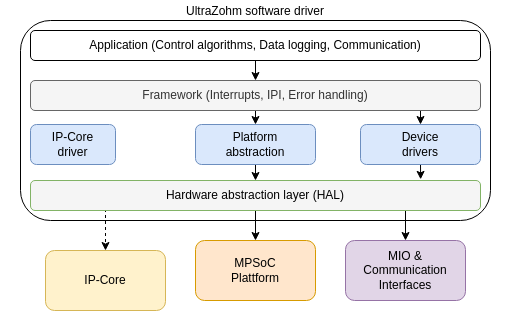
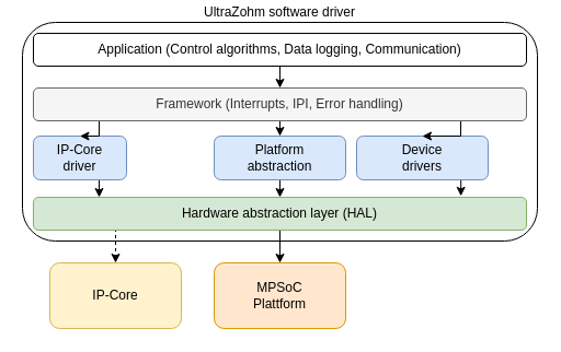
+ <mxCell id="16" style="edgeStyle=orthogonalEdgeStyle;rounded=0;orthogonalLoop=1;jettySize=auto;html=1;exitX=0.25;exitY=1;exitDx=0;exitDy=0;entryX=0.5;entryY=0;entryDx=0;entryDy=0;" edge="1" parent="1" source="19" target="11"><mxGeometry relative="1" as="geometry"><Array as="points"><mxPoint x="90" y="110" /></Array></mxGeometry></mxCell>
- <mxCell id="15" value="&lt;div&gt;Device&lt;/div&gt;&lt;div&gt;drivers&lt;/div&gt;" style="rounded=1;whiteSpace=wrap;html=1;fillColor=#dae8fc;strokeColor=#6c8ebf;" vertex="1" parent="1"><mxGeometry x="360" y="124" width="120" height="40" as="geometry" /></mxCell>
+ <mxCell id="15" value="&lt;div&gt;Device&lt;/div&gt;&lt;div&gt;drivers&lt;/div&gt;" style="rounded=1;whiteSpace=wrap;html=1;fillColor=#dae8fc;strokeColor=#6c8ebf;" vertex="1" parent="1"><mxGeometry x="325" y="124" width="120" height="40" as="geometry" /></mxCell>
+ <mxCell id="10" style="edgeStyle=orthogonalEdgeStyle;rounded=0;orthogonalLoop=1;jettySize=auto;html=1;exitX=0.5;exitY=1;exitDx=0;exitDy=0;" edge="1" parent="1" source="11" target="9"><mxGeometry relative="1" as="geometry"><Array as="points"><mxPoint x="90" y="160" /><mxPoint x="90" y="160" /></Array></mxGeometry></mxCell>
- <mxCell id="9" value="Hardware abstraction layer (HAL)" style="rounded=1;whiteSpace=wrap;html=1;fillColor=#f5f5f5;strokeColor=#82b366;" vertex="1" parent="1"><mxGeometry x="30" y="180" width="450" height="30" as="geometry" /></mxCell>
+ <mxCell id="9" value="Hardware abstraction layer (HAL)" style="rounded=1;whiteSpace=wrap;html=1;fillColor=#d5e8d4;strokeColor=#82b366;" vertex="1" parent="1"><mxGeometry x="30" y="180" width="450" height="30" as="geometry" /></mxCell>
- <mxCell id="8" style="edgeStyle=orthogonalEdgeStyle;rounded=0;orthogonalLoop=1;jettySize=auto;html=1;exitX=0.75;exitY=1;exitDx=0;exitDy=0;entryX=0.5;entryY=0;entryDx=0;entryDy=0;" edge="1" parent="1" source="9" target="5"><mxGeometry relative="1" as="geometry"><Array as="points"><mxPoint x="405" y="210" /></Array></mxGeometry></mxCell>
- <mxCell id="5" value="&lt;div&gt;MIO &amp;amp;&lt;/div&gt;&lt;div&gt;Communication Interfaces&lt;br&gt;&lt;/div&gt;" style="rounded=1;whiteSpace=wrap;html=1;fillColor=#e1d5e7;strokeColor=#9673a6;" vertex="1" parent="1"><mxGeometry x="345" y="240" width="120" height="60" as="geometry" /></mxCell>
- <mxCell id="3" value="IP-Core" style="rounded=1;whiteSpace=wrap;html=1;fillColor=#fff2cc;strokeColor=#d6b656;" vertex="1" parent="1"><mxGeometry x="45" y="250" width="120" height="60" as="geometry" /></mxCell>
+ <mxCell id="3" value="IP-Core" style="rounded=1;whiteSpace=wrap;html=1;fillColor=#fff2cc;strokeColor=#d6b656;" vertex="1" parent="1"><mxGeometry x="45" y="240" width="120" height="60" as="geometry" /></mxCell>
